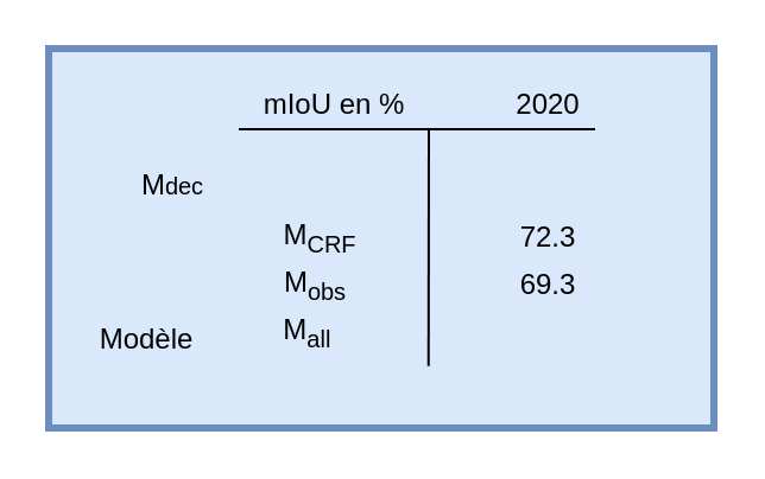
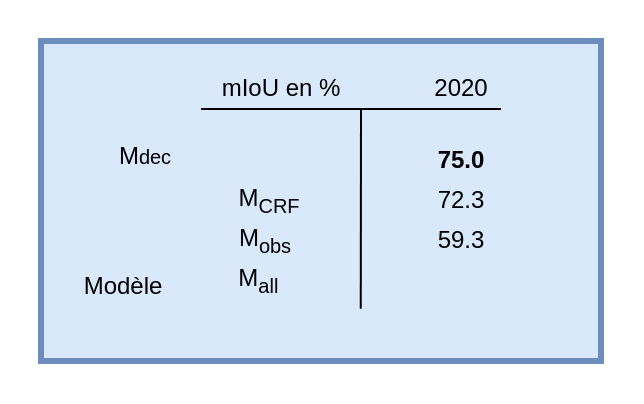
+ <mxCell id="5" value="&lt;b&gt;75.0&lt;/b&gt;" style="text;html=1;align=center;verticalAlign=middle;resizable=0;points=[];autosize=1;fillColor=#dae8fc;strokeWidth=2;" parent="1" vertex="1"><mxGeometry x="210" y="70" width="40" height="20" as="geometry" /></mxCell>
- <mxCell id="9" value="69.3" style="text;html=1;align=center;verticalAlign=middle;resizable=0;points=[];autosize=1;fillColor=#dae8fc;strokeWidth=2;" parent="1" vertex="1"><mxGeometry x="210" y="110" width="40" height="20" as="geometry" /></mxCell>
+ <mxCell id="9" value="59.3" style="text;html=1;align=center;verticalAlign=middle;resizable=0;points=[];autosize=1;fillColor=#dae8fc;strokeWidth=2;" parent="1" vertex="1"><mxGeometry x="210" y="110" width="40" height="20" as="geometry" /></mxCell>
